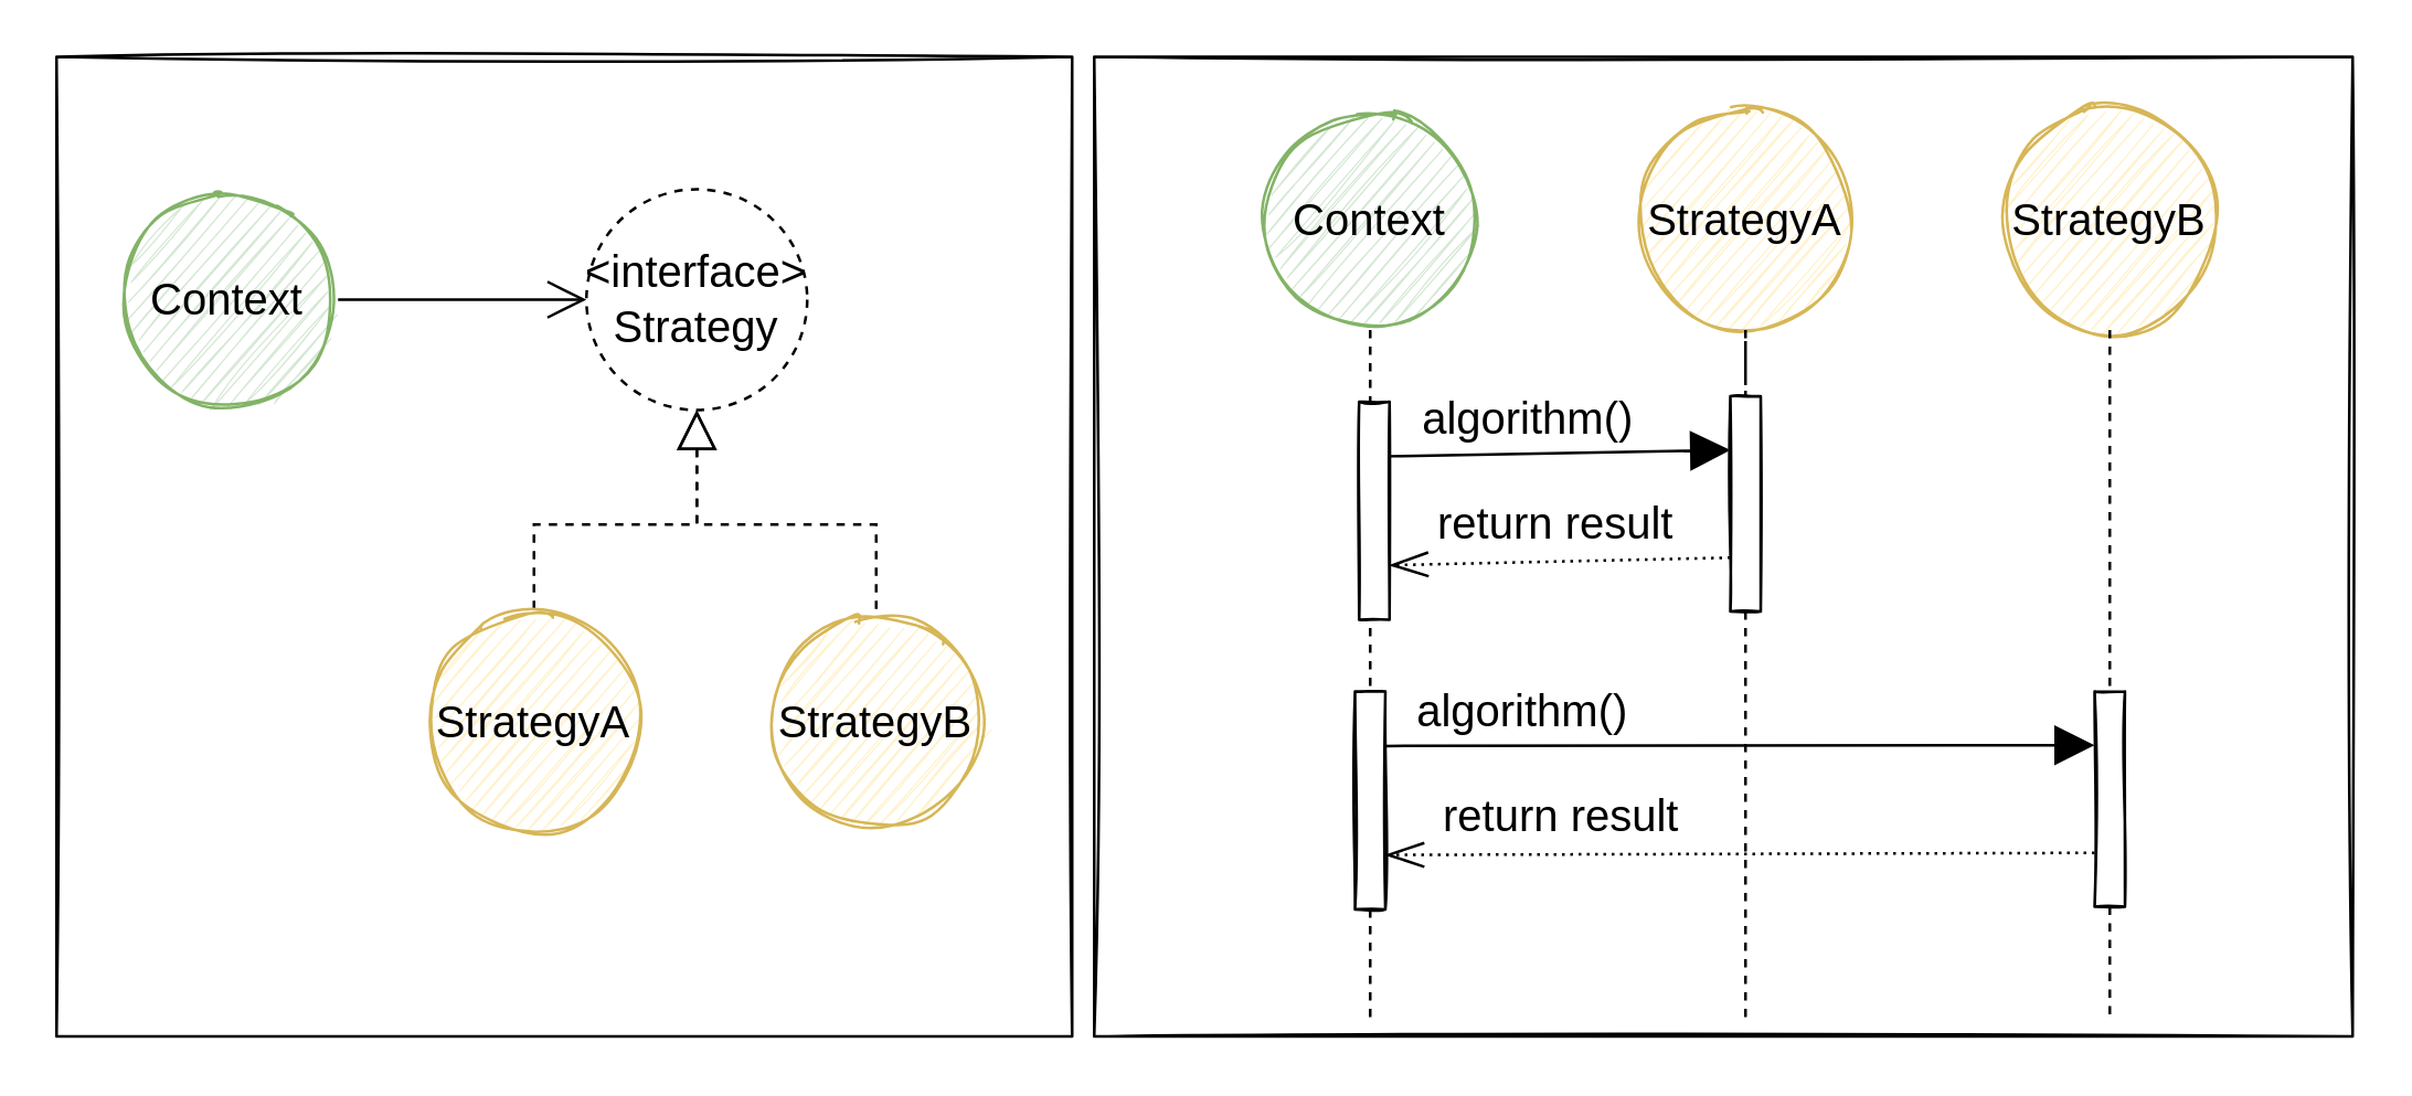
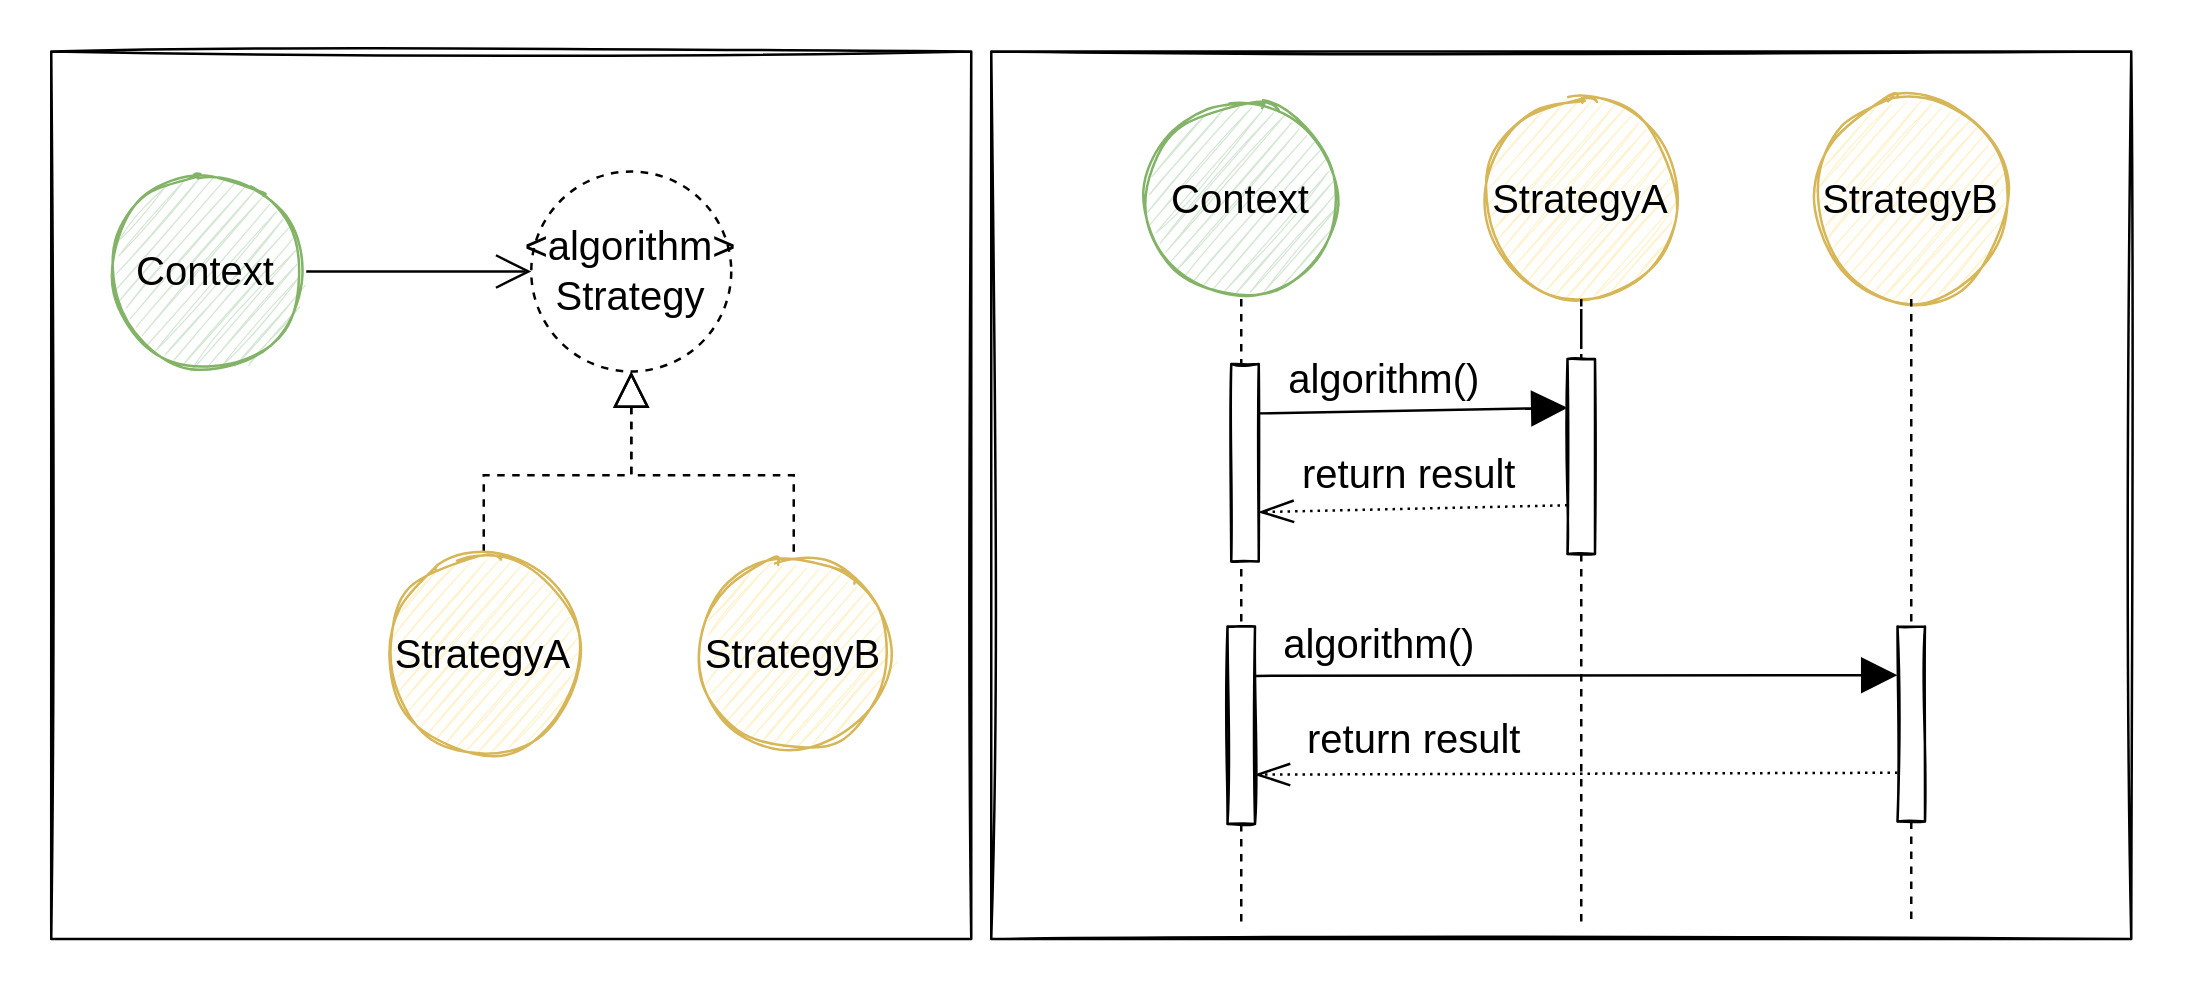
- <mxCell id="8" value="&amp;lt;interface&amp;gt;&lt;br style=&quot;font-size: 16px;&quot;&gt;Strategy" style="ellipse;whiteSpace=wrap;html=1;aspect=fixed;sketch=0;dashed=1;fontSize=16;" vertex="1" parent="1"><mxGeometry x="212" y="68" width="80" height="80" as="geometry" /></mxCell>
+ <mxCell id="8" value="&amp;lt;algorithm&amp;gt;&lt;br style=&quot;font-size: 16px;&quot;&gt;Strategy" style="ellipse;whiteSpace=wrap;html=1;aspect=fixed;sketch=0;dashed=1;fontSize=16;" vertex="1" parent="1"><mxGeometry x="212" y="68" width="80" height="80" as="geometry" /></mxCell>
